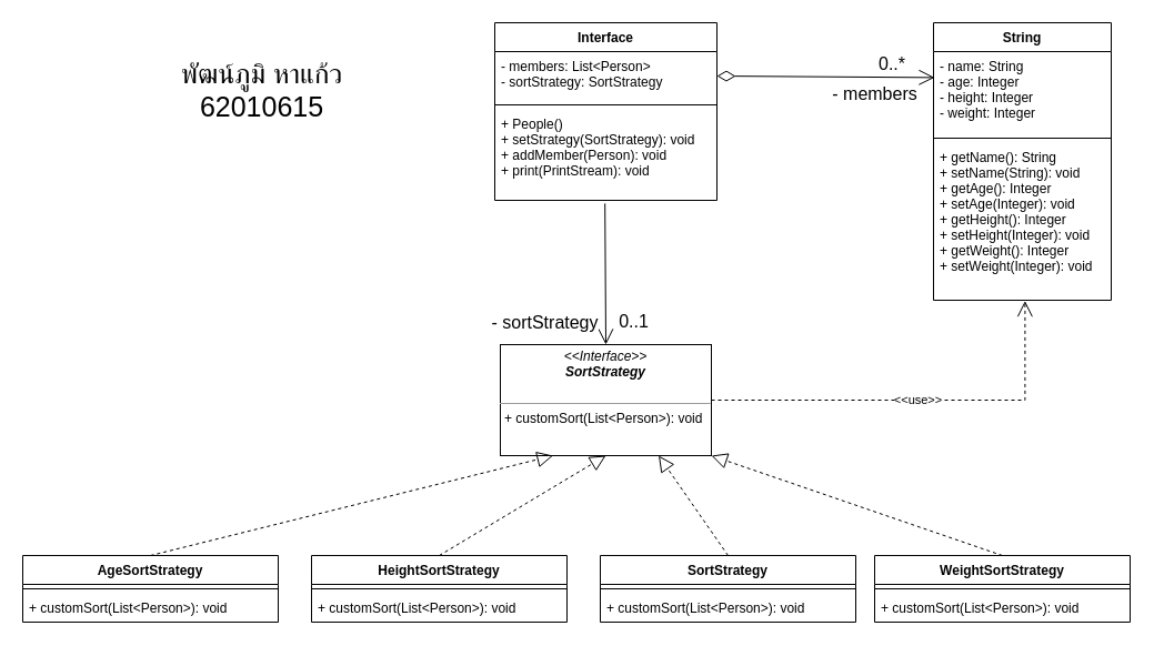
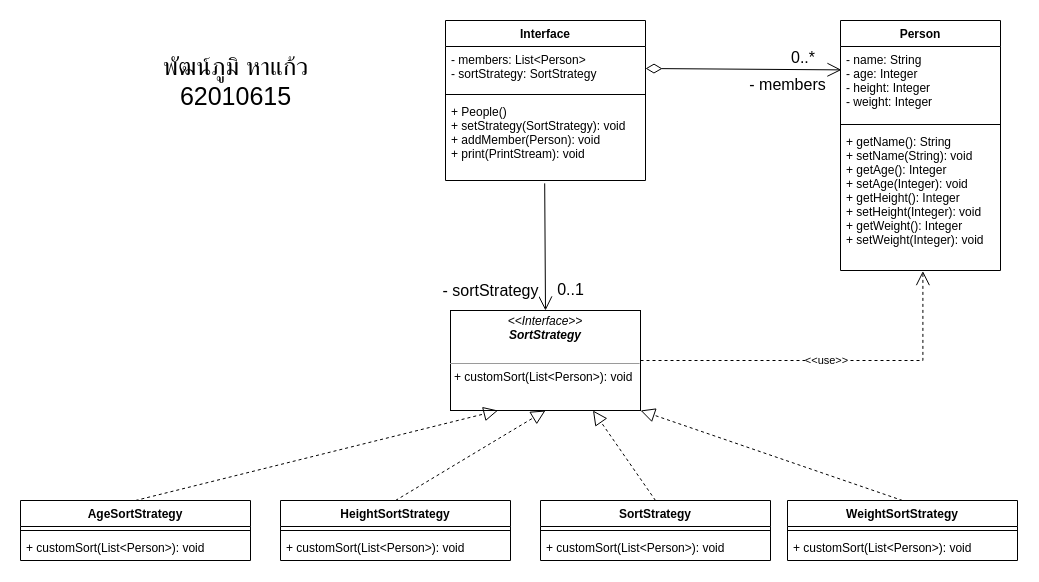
- <mxCell id="19" value="String" style="swimlane;fontStyle=1;align=center;verticalAlign=top;childLayout=stackLayout;horizontal=1;startSize=26;horizontalStack=0;resizeParent=1;resizeParentMax=0;resizeLast=0;collapsible=1;marginBottom=0;" parent="1" vertex="1"><mxGeometry x="840" y="20" width="160" height="250" as="geometry" /></mxCell>
+ <mxCell id="19" value="Person" style="swimlane;fontStyle=1;align=center;verticalAlign=top;childLayout=stackLayout;horizontal=1;startSize=26;horizontalStack=0;resizeParent=1;resizeParentMax=0;resizeLast=0;collapsible=1;marginBottom=0;" parent="1" vertex="1"><mxGeometry x="840" y="20" width="160" height="250" as="geometry" /></mxCell>
